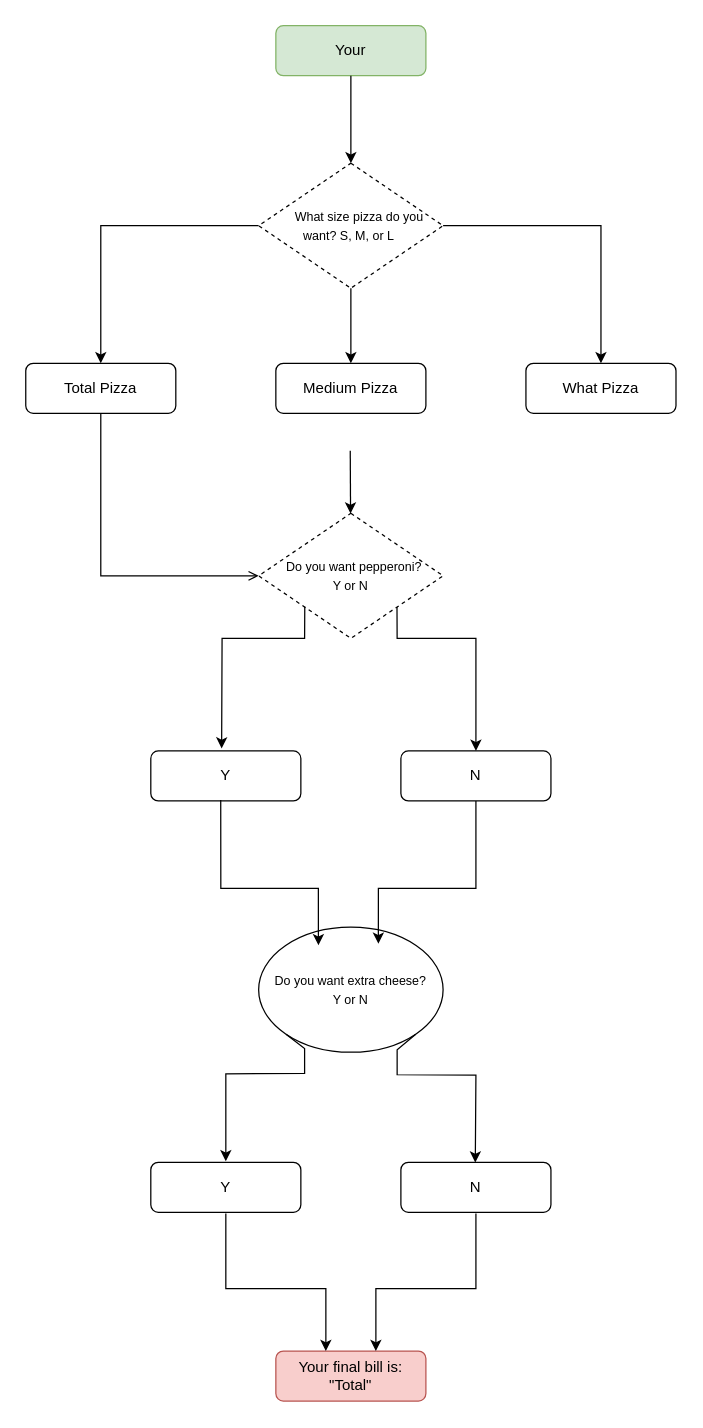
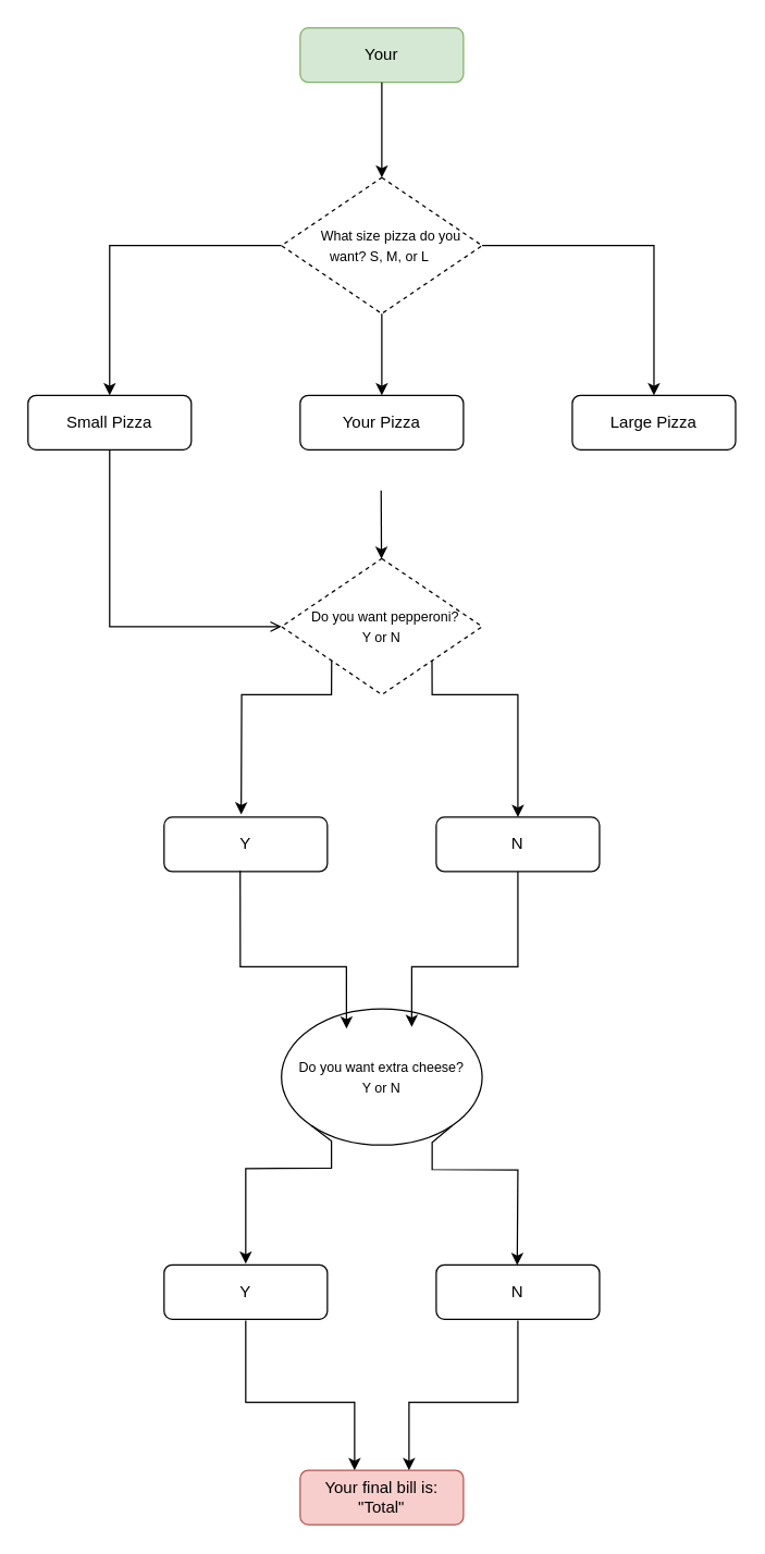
- <mxCell id="7" value="Total Pizza" style="rounded=1;whiteSpace=wrap;html=1;" vertex="1" parent="1"><mxGeometry x="20" y="290" width="120" height="40" as="geometry" /></mxCell>
+ <mxCell id="7" value="Small Pizza" style="rounded=1;whiteSpace=wrap;html=1;" vertex="1" parent="1"><mxGeometry x="20" y="290" width="120" height="40" as="geometry" /></mxCell>
- <mxCell id="5" value="Medium Pizza" style="rounded=1;whiteSpace=wrap;html=1;" vertex="1" parent="1"><mxGeometry x="220" y="290" width="120" height="40" as="geometry" /></mxCell>
+ <mxCell id="5" value="Your Pizza" style="rounded=1;whiteSpace=wrap;html=1;" vertex="1" parent="1"><mxGeometry x="220" y="290" width="120" height="40" as="geometry" /></mxCell>
- <mxCell id="6" value="What Pizza" style="rounded=1;whiteSpace=wrap;html=1;" vertex="1" parent="1"><mxGeometry x="420" y="290" width="120" height="40" as="geometry" /></mxCell>
+ <mxCell id="6" value="Large Pizza" style="rounded=1;whiteSpace=wrap;html=1;" vertex="1" parent="1"><mxGeometry x="420" y="290" width="120" height="40" as="geometry" /></mxCell>
